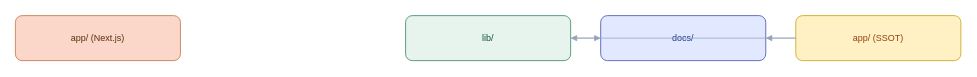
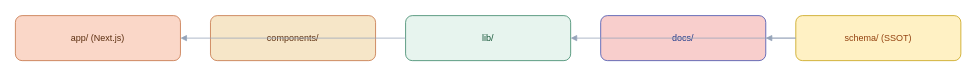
+ <mxCell id="3" value="components/" style="rounded=1;fillColor=#F6E6C8;strokeColor=#C26D3C;fontColor=#5B2E0F;whiteSpace=wrap;html=1;" vertex="1" parent="1"><mxGeometry x="280" y="20" width="220" height="60" as="geometry" /></mxCell>
- <mxCell id="9" value="" style="endArrow=block;endFill=1;strokeColor=#94A3B8;" edge="1" source="4" target="5" parent="1"><mxGeometry relative="1" as="geometry" /></mxCell>
+ <mxCell id="9" value="" style="endArrow=block;endFill=1;strokeColor=#94A3B8;" edge="1" source="4" target="2" parent="1"><mxGeometry relative="1" as="geometry" /></mxCell>
- <mxCell id="5" value="docs/" style="rounded=1;fillColor=#E1E8FF;strokeColor=#3949AB;fontColor=#1E3A8A;whiteSpace=wrap;html=1;" vertex="1" parent="1"><mxGeometry x="800" y="20" width="220" height="60" as="geometry" /></mxCell>
+ <mxCell id="5" value="docs/" style="rounded=1;fillColor=#f8cecc;strokeColor=#3949AB;fontColor=#1E3A8A;whiteSpace=wrap;html=1;" vertex="1" parent="1"><mxGeometry x="800" y="20" width="220" height="60" as="geometry" /></mxCell>
- <mxCell id="6" value="app/ (SSOT)" style="rounded=1;fillColor=#FFF1C4;strokeColor=#C59E0B;fontColor=#92400E;whiteSpace=wrap;html=1;" vertex="1" parent="1"><mxGeometry x="1060" y="20" width="220" height="60" as="geometry" /></mxCell>
+ <mxCell id="6" value="schema/ (SSOT)" style="rounded=1;fillColor=#FFF1C4;strokeColor=#C59E0B;fontColor=#92400E;whiteSpace=wrap;html=1;" vertex="1" parent="1"><mxGeometry x="1060" y="20" width="220" height="60" as="geometry" /></mxCell>
